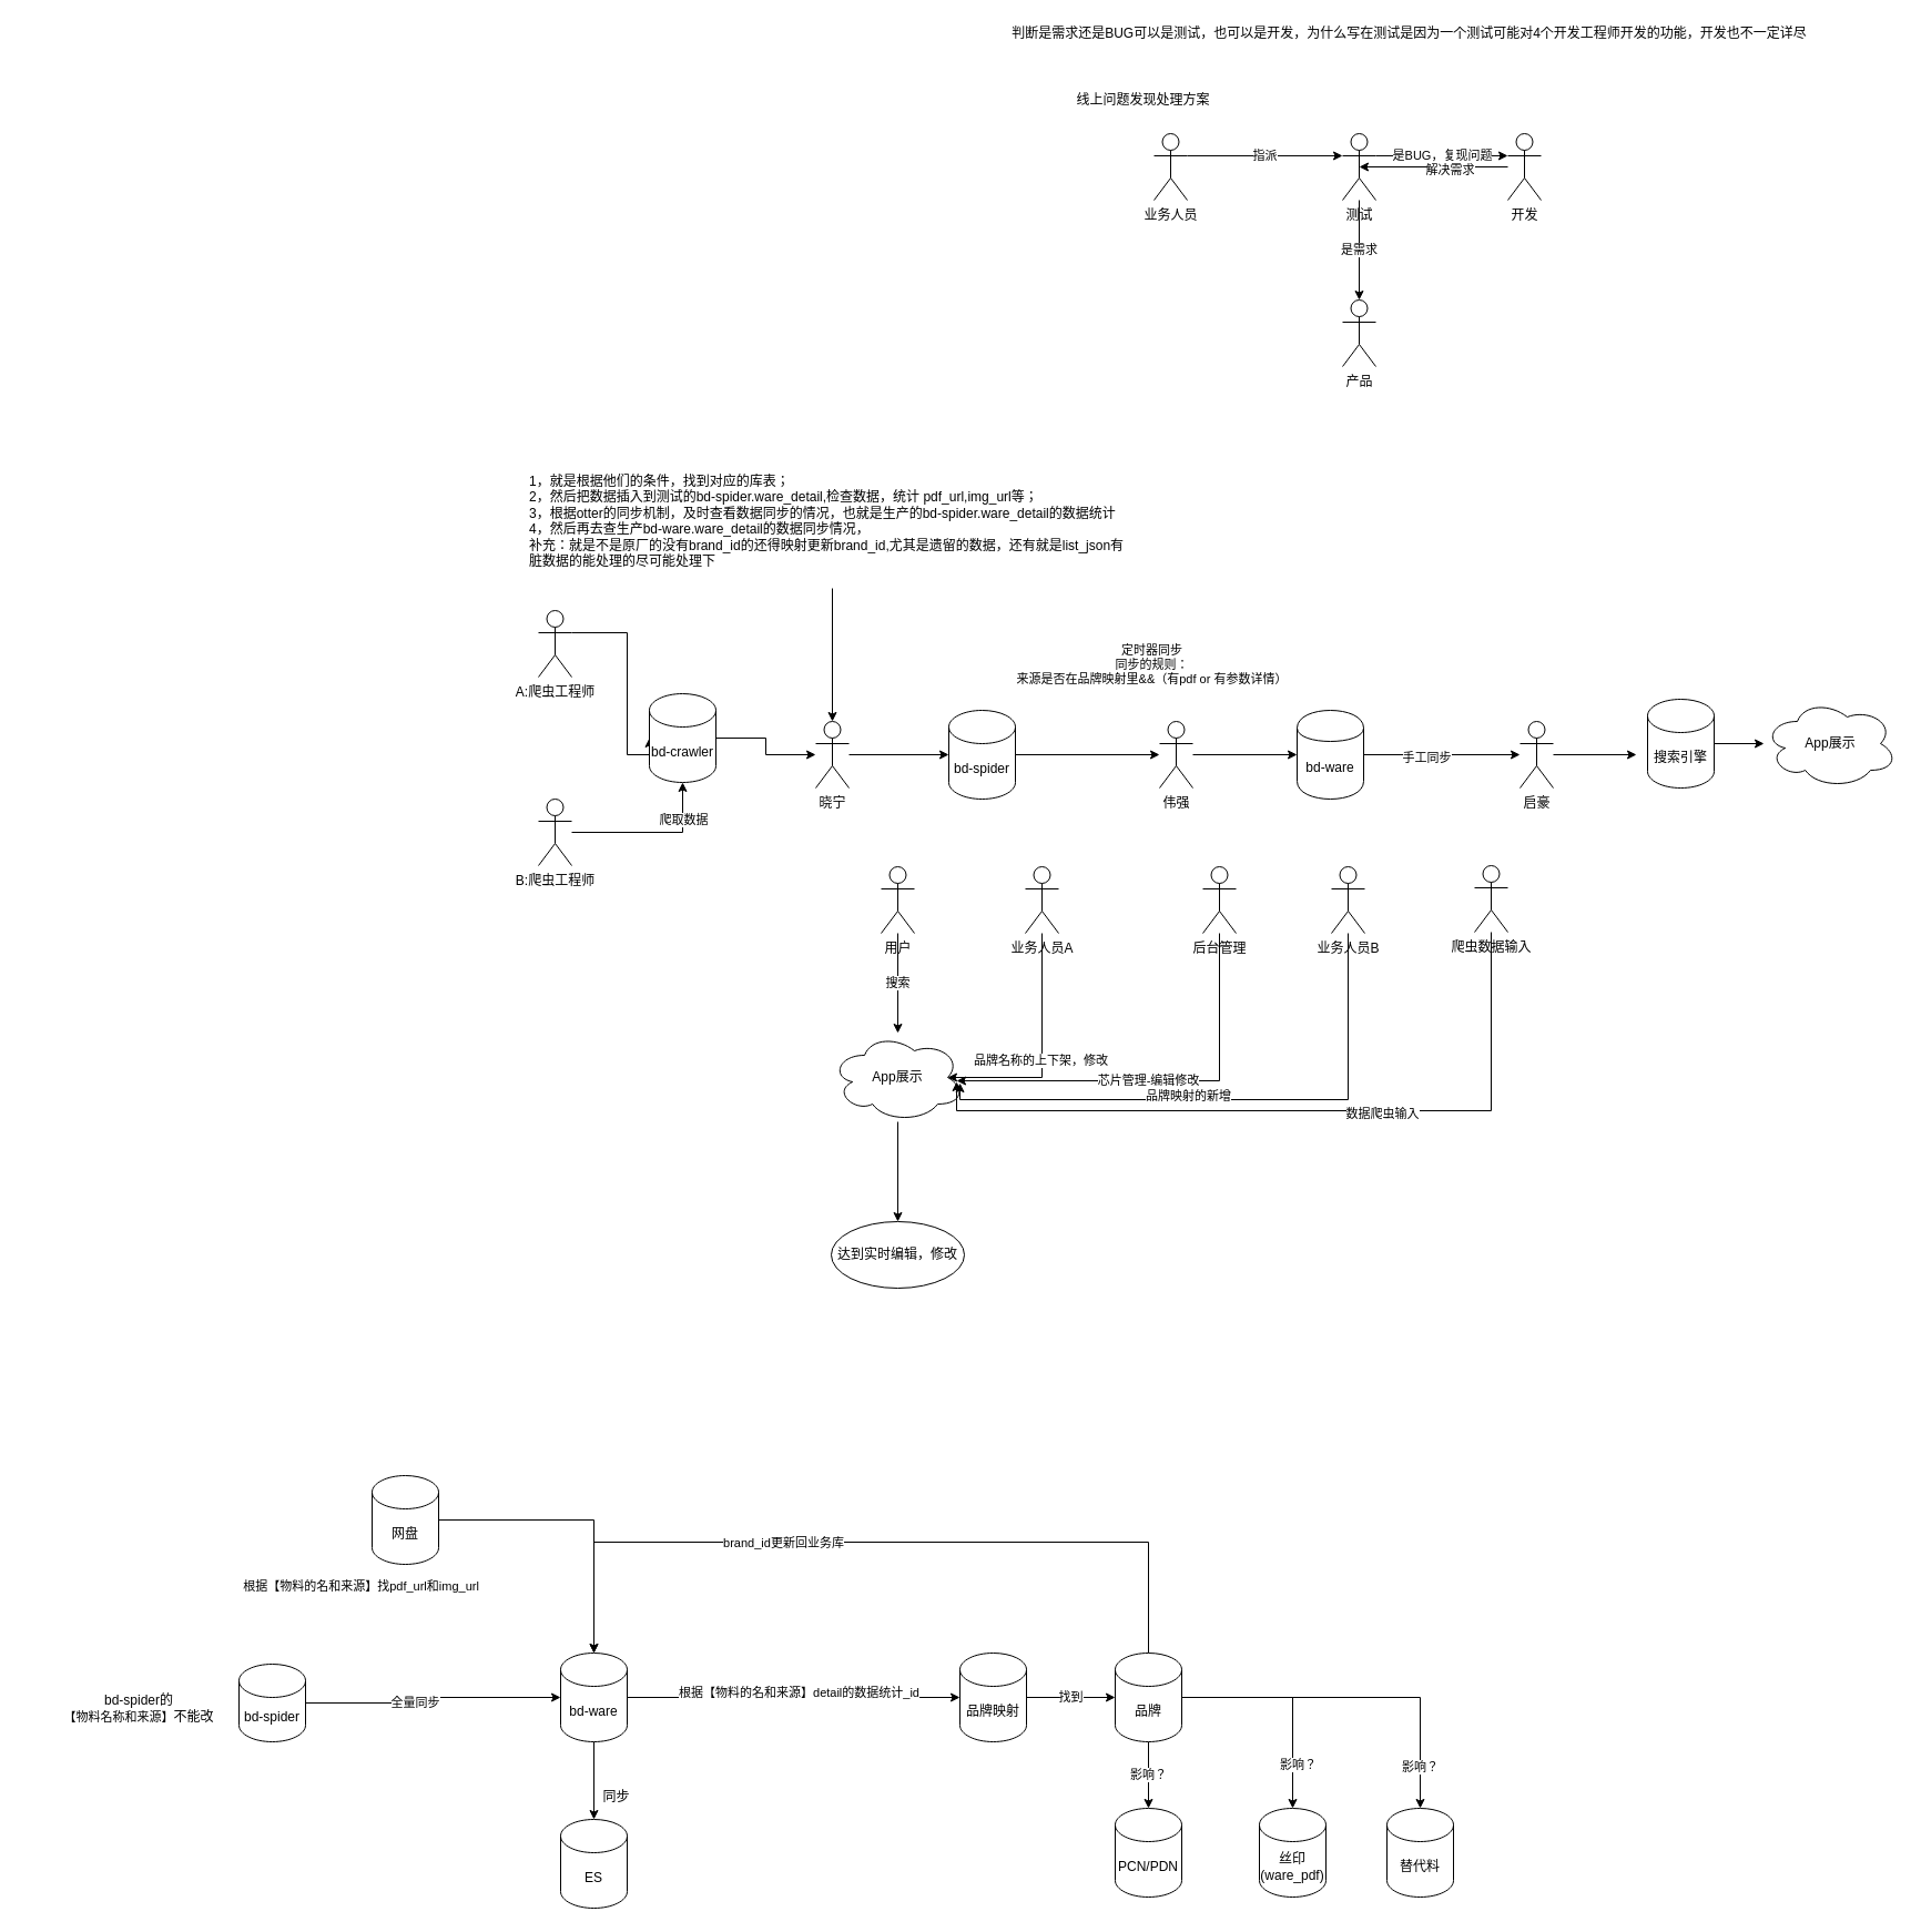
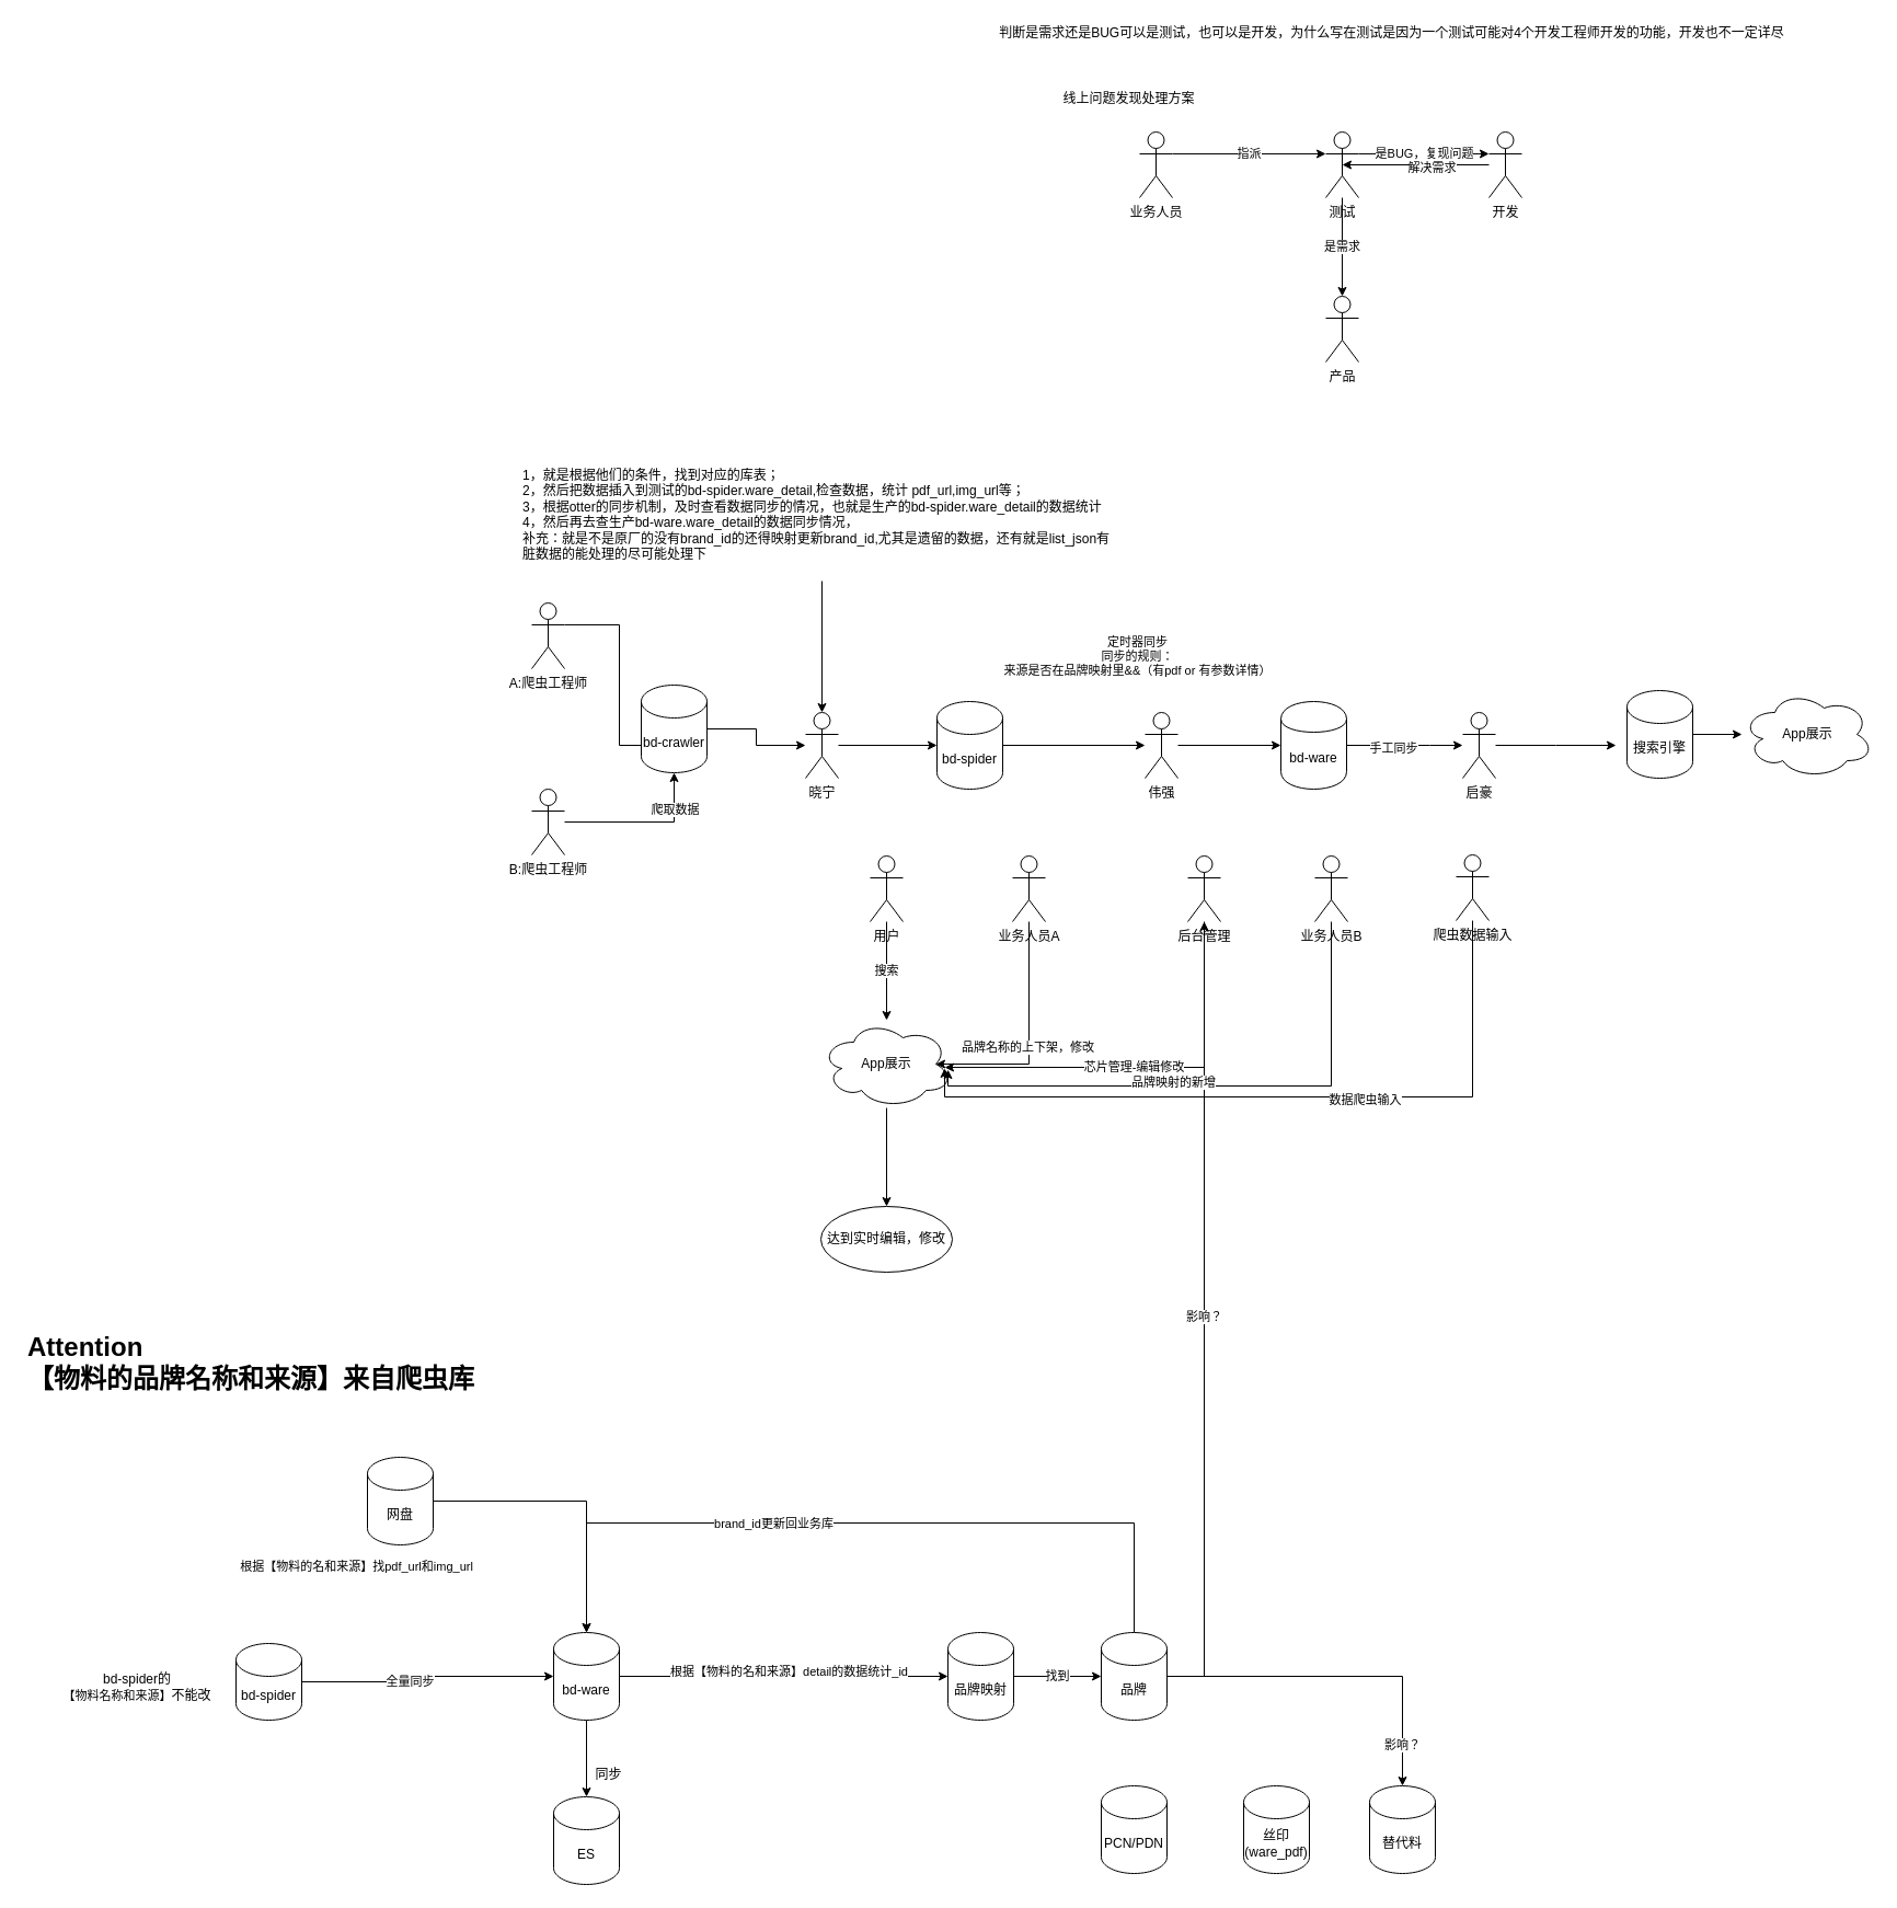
- <mxCell id="13" style="edgeStyle=orthogonalEdgeStyle;rounded=0;orthogonalLoop=1;jettySize=auto;html=1;exitX=1;exitY=0.333;exitDx=0;exitDy=0;exitPerimeter=0;entryX=0;entryY=0.5;entryDx=0;entryDy=0;entryPerimeter=0;" parent="1" source="14" target="18" edge="1"><mxGeometry relative="1" as="geometry"><Array as="points"><mxPoint x="565" y="570" /><mxPoint x="565" y="680" /></Array></mxGeometry></mxCell>
+ <mxCell id="13" style="edgeStyle=orthogonalEdgeStyle;rounded=0;orthogonalLoop=1;jettySize=auto;html=1;exitX=1;exitY=0.333;exitDx=0;exitDy=0;exitPerimeter=0;entryX=0;entryY=0.5;entryDx=0;entryDy=0;entryPerimeter=0;endArrow=none;" parent="1" source="14" target="18" edge="1"><mxGeometry relative="1" as="geometry"><Array as="points"><mxPoint x="565" y="570" /><mxPoint x="565" y="680" /></Array></mxGeometry></mxCell>
- <mxCell id="32" value="启豪" style="shape=umlActor;verticalLabelPosition=bottom;verticalAlign=top;html=1;outlineConnect=0;" parent="1" vertex="1"><mxGeometry x="1370" y="650" width="30" height="60" as="geometry" /></mxCell>
+ <mxCell id="32" value="启豪" style="shape=umlActor;verticalLabelPosition=bottom;verticalAlign=top;html=1;outlineConnect=0;" parent="1" vertex="1"><mxGeometry x="1335" y="650" width="30" height="60" as="geometry" /></mxCell>
+ <mxCell id="80" value="&lt;h1&gt;Attention&lt;br&gt;【物料的品牌名称和来源】来自爬虫库&lt;/h1&gt;" style="text;html=1;strokeColor=none;fillColor=none;spacing=5;spacingTop=-20;whiteSpace=wrap;overflow=hidden;rounded=0;" vertex="1" parent="1"><mxGeometry x="20" y="1210" width="450" height="70" as="geometry" /></mxCell>
- <mxCell id="52" value="" style="edgeStyle=orthogonalEdgeStyle;rounded=0;orthogonalLoop=1;jettySize=auto;html=1;" edge="1" parent="1" source="56" target="61"><mxGeometry relative="1" as="geometry" /></mxCell>
- <mxCell id="53" value="影响？" style="edgeLabel;html=1;align=center;verticalAlign=middle;resizable=0;points=[];" vertex="1" connectable="0" parent="52"><mxGeometry x="0.748" y="1" relative="1" as="geometry"><mxPoint x="3" y="-15" as="offset" /></mxGeometry></mxCell>
- <mxCell id="51" value="影响？" style="edgeStyle=orthogonalEdgeStyle;rounded=0;orthogonalLoop=1;jettySize=auto;html=1;" edge="1" parent="1" source="56" target="60"><mxGeometry relative="1" as="geometry" /></mxCell>
+ <mxCell id="51" value="影响？" style="edgeStyle=orthogonalEdgeStyle;rounded=0;orthogonalLoop=1;jettySize=auto;html=1;" edge="1" parent="1" source="56" target="73"><mxGeometry relative="1" as="geometry" /></mxCell>
